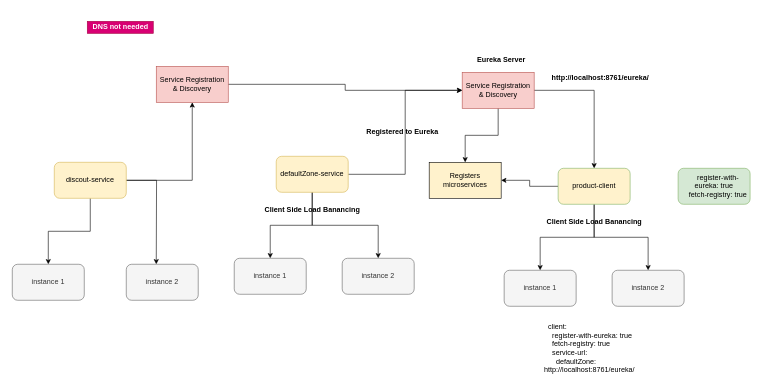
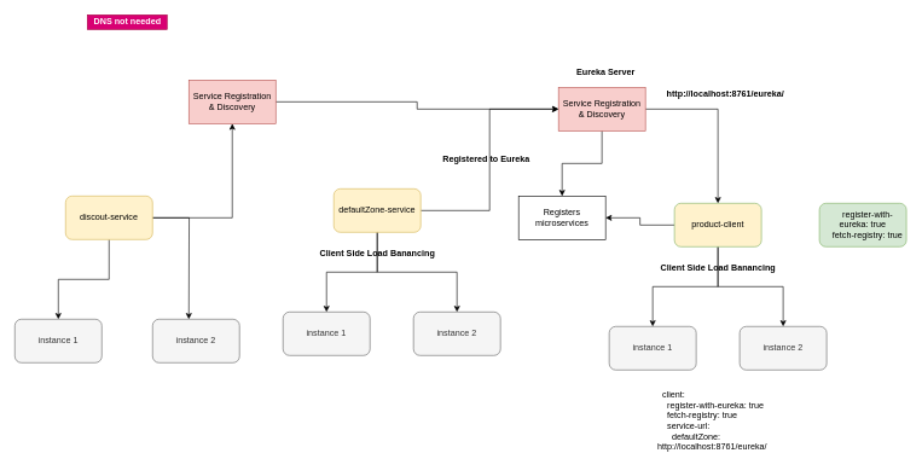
- <mxCell id="21" value="DNS not needed" style="text;html=1;align=center;verticalAlign=middle;resizable=0;points=[];autosize=1;fontStyle=1;fillColor=#d80073;strokeColor=#A50040;fontColor=#ffffff;" vertex="1" parent="1"><mxGeometry x="145" y="35" width="110" height="20" as="geometry" /></mxCell>
+ <mxCell id="21" value="DNS not needed" style="text;html=1;align=center;verticalAlign=middle;resizable=0;points=[];autosize=1;fontStyle=1;fillColor=#d80073;strokeColor=#A50040;fontColor=#ffffff;" vertex="1" parent="1"><mxGeometry x="120" y="20" width="110" height="20" as="geometry" /></mxCell>
- <mxCell id="5" value="Registers microservices" style="rounded=0;whiteSpace=wrap;html=1;fillColor=#fff2cc;" vertex="1" parent="1"><mxGeometry x="715" y="270" width="120" height="60" as="geometry" /></mxCell>
+ <mxCell id="5" value="Registers microservices" style="rounded=0;whiteSpace=wrap;html=1;" vertex="1" parent="1"><mxGeometry x="715" y="270" width="120" height="60" as="geometry" /></mxCell>
